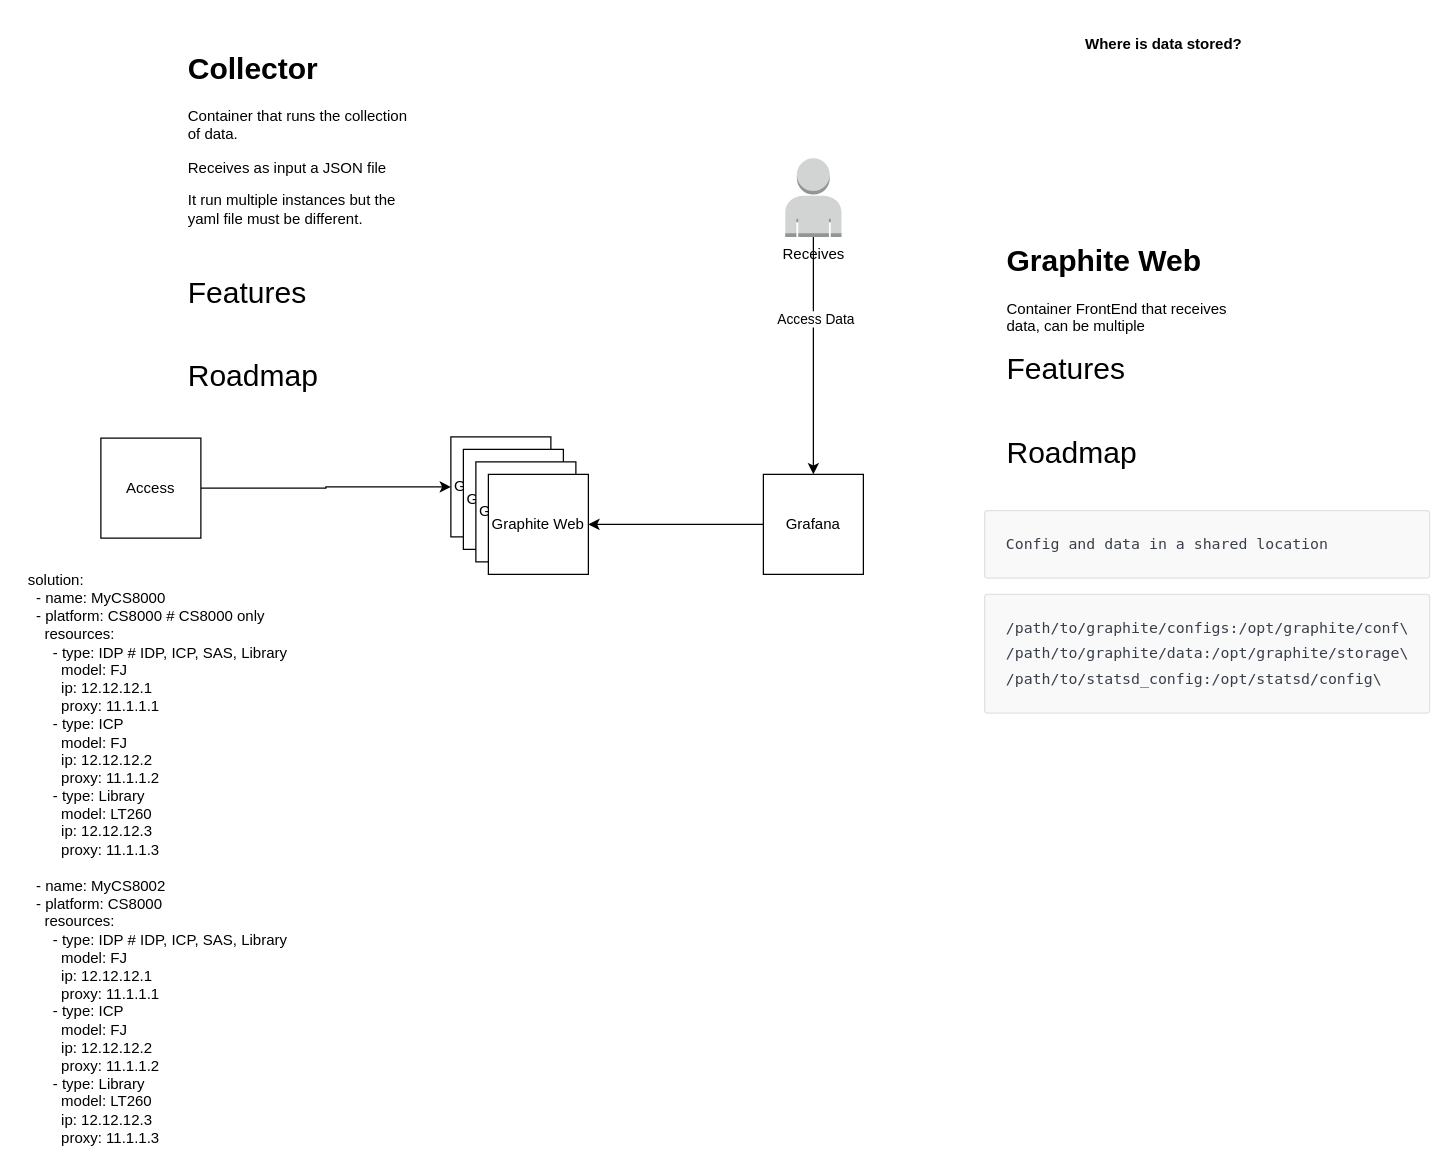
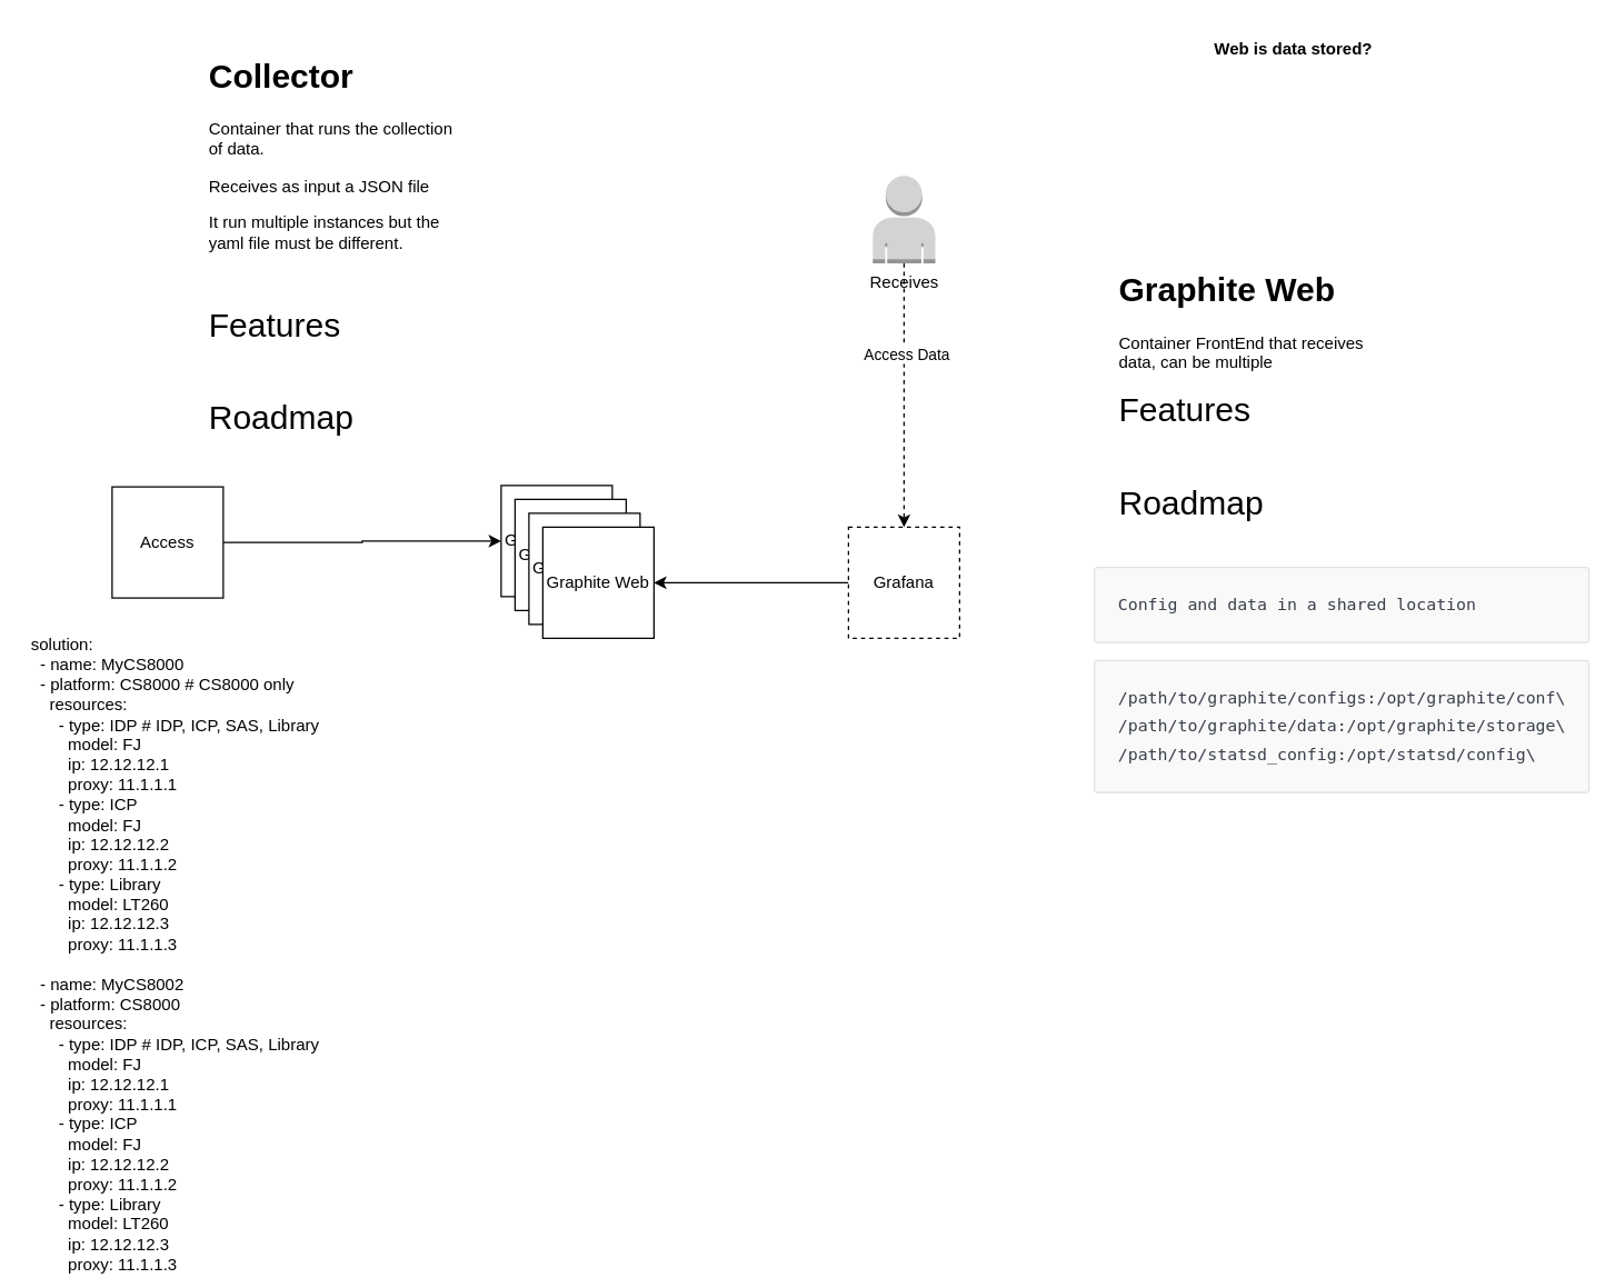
- <mxCell id="15" value="Where is data stored?" style="text;html=1;align=center;verticalAlign=middle;resizable=0;points=[];autosize=1;strokeColor=none;fillColor=none;fontStyle=1" parent="1" vertex="1"><mxGeometry x="855" y="20" width="150" height="30" as="geometry" /></mxCell>
+ <mxCell id="15" value="Web is data stored?" style="text;html=1;align=center;verticalAlign=middle;resizable=0;points=[];autosize=1;strokeColor=none;fillColor=none;fontStyle=1" parent="1" vertex="1"><mxGeometry x="855" y="20" width="150" height="30" as="geometry" /></mxCell>
- <mxCell id="12" style="edgeStyle=orthogonalEdgeStyle;rounded=0;orthogonalLoop=1;jettySize=auto;html=1;entryX=0.5;entryY=0;entryDx=0;entryDy=0;" parent="1" source="14" target="17" edge="1"><mxGeometry relative="1" as="geometry" /></mxCell>
+ <mxCell id="12" style="edgeStyle=orthogonalEdgeStyle;rounded=0;orthogonalLoop=1;jettySize=auto;html=1;entryX=0.5;entryY=0;entryDx=0;entryDy=0;dashed=1;" parent="1" source="14" target="17" edge="1"><mxGeometry relative="1" as="geometry" /></mxCell>
- <mxCell id="17" value="Grafana" style="rounded=0;whiteSpace=wrap;html=1;" vertex="1" parent="1"><mxGeometry x="610" y="379" width="80" height="80" as="geometry" /></mxCell>
+ <mxCell id="17" value="Grafana" style="rounded=0;whiteSpace=wrap;html=1;dashed=1;" vertex="1" parent="1"><mxGeometry x="610" y="379" width="80" height="80" as="geometry" /></mxCell>
